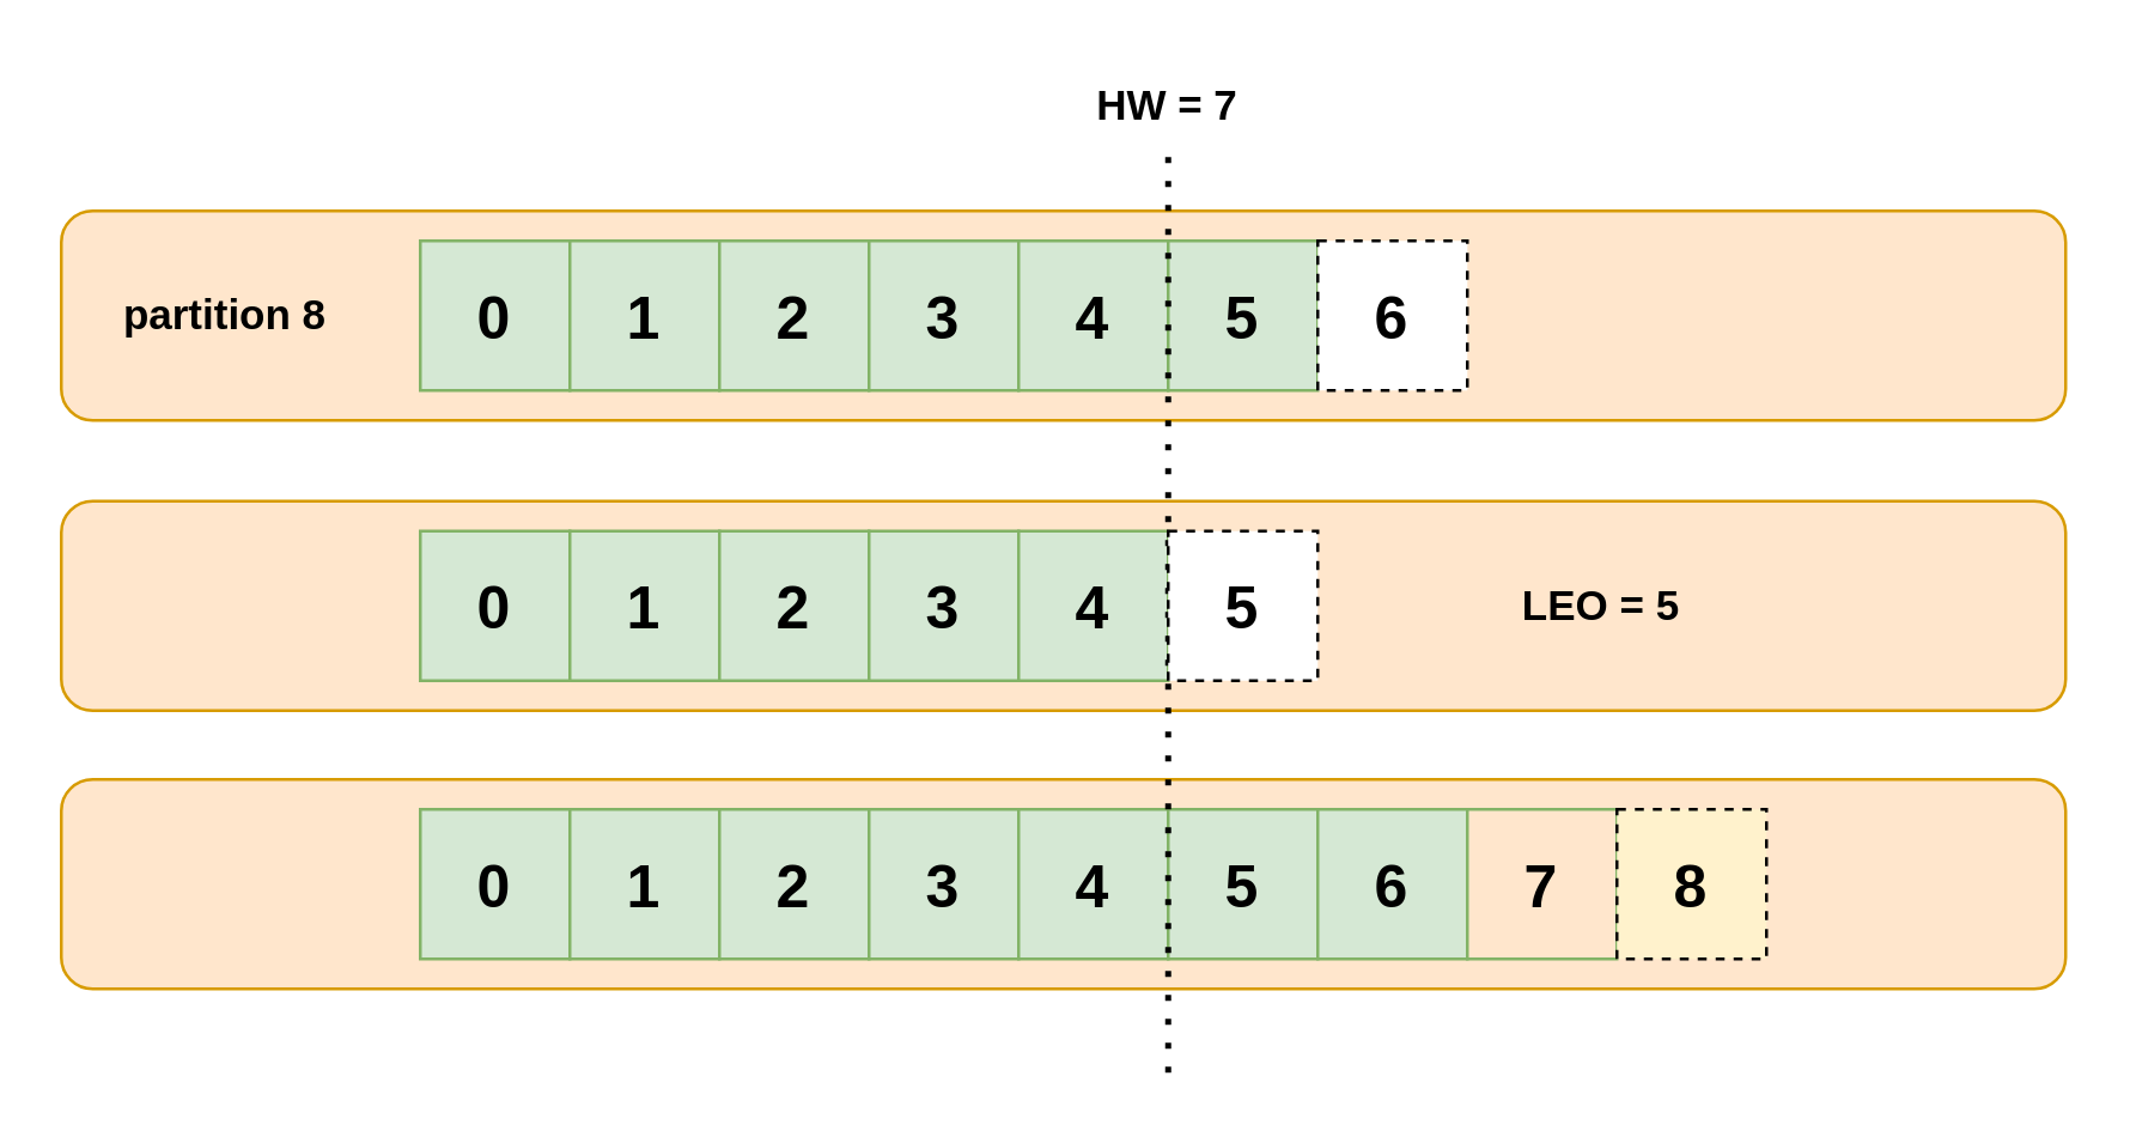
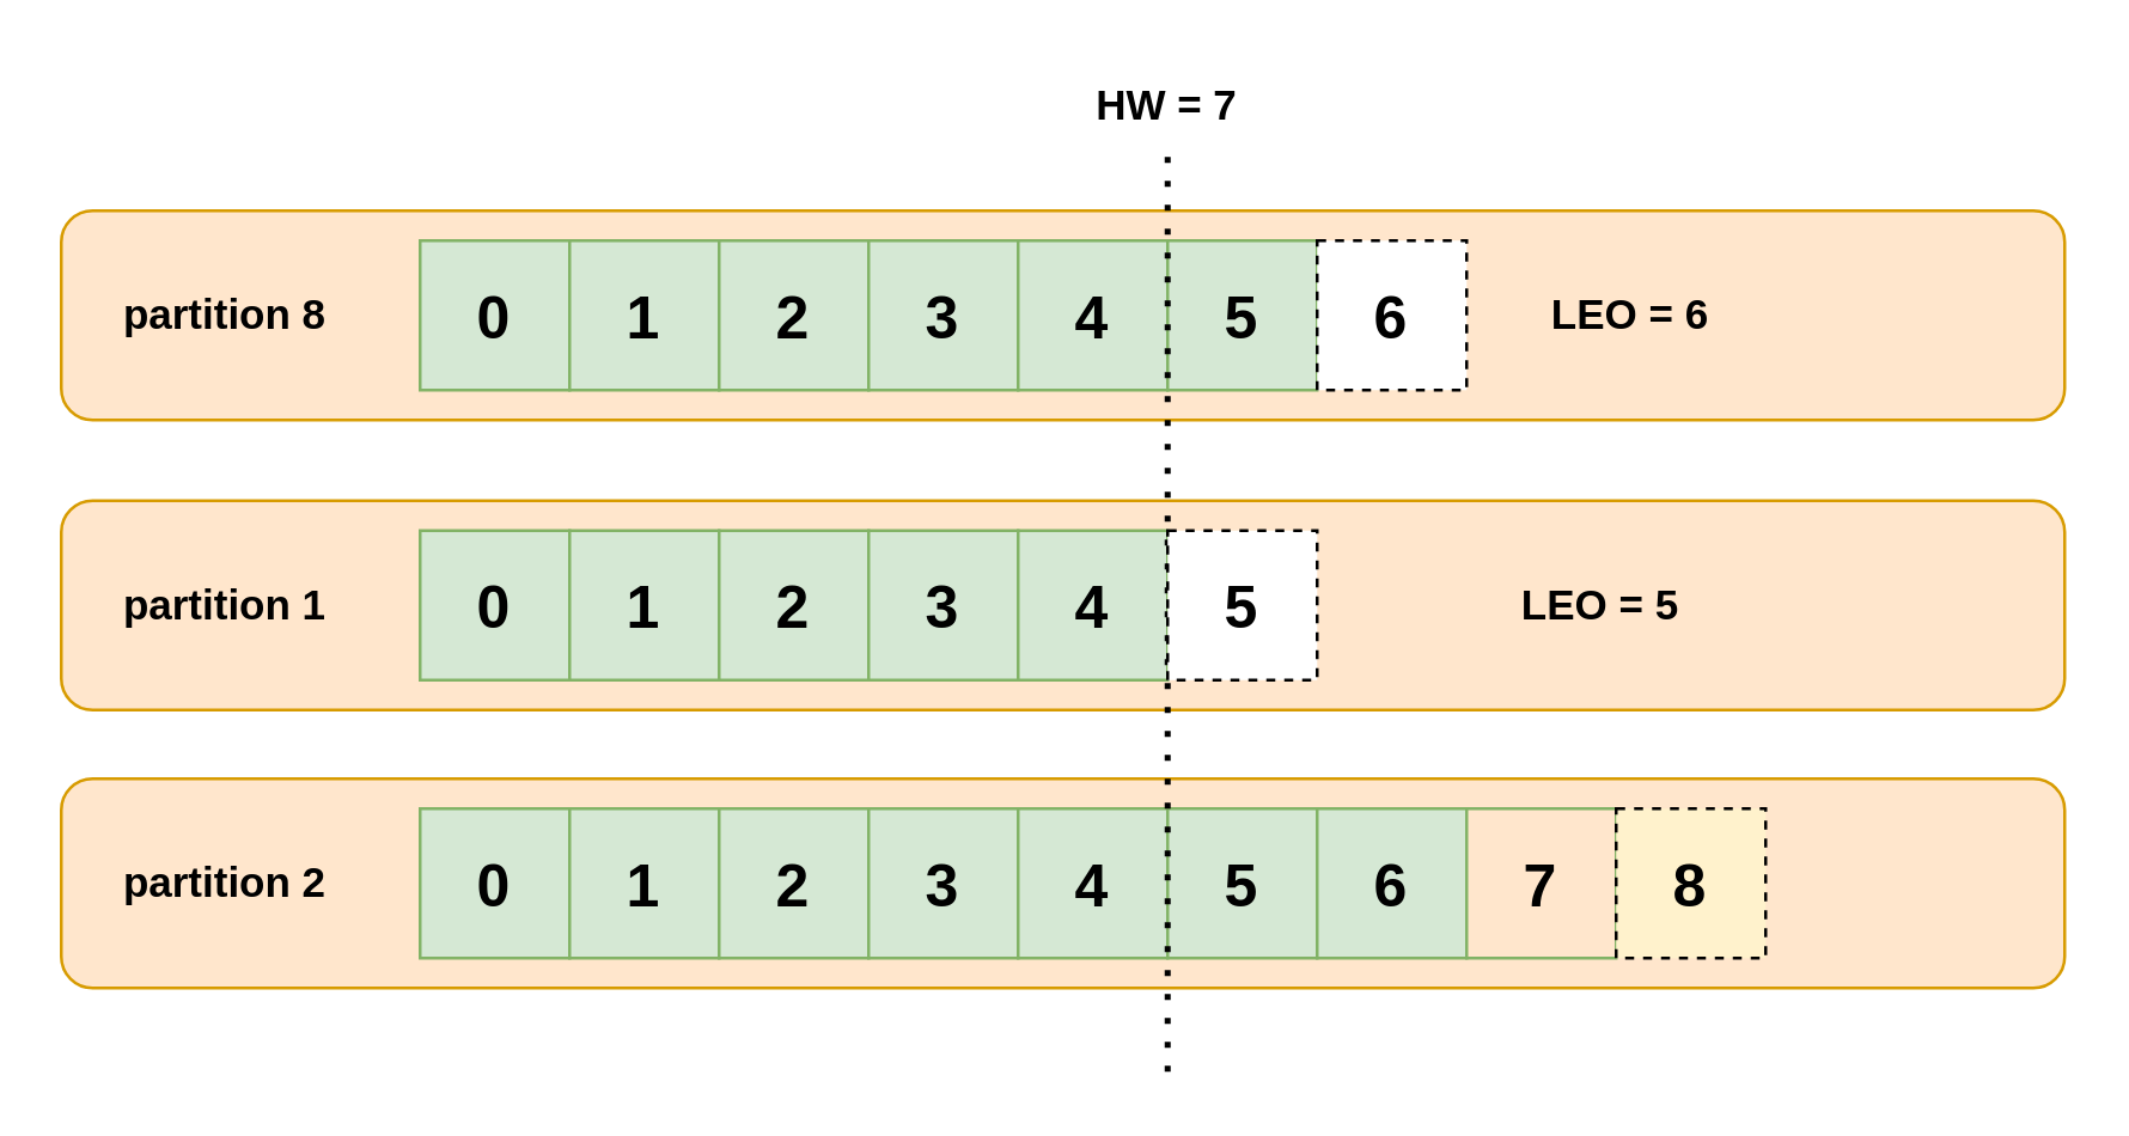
+ <mxCell id="31" value="LEO = 6" style="text;html=1;strokeColor=none;fillColor=none;align=center;verticalAlign=middle;whiteSpace=wrap;rounded=0;fontStyle=1;fontSize=14;" vertex="1" parent="1"><mxGeometry x="510" y="93.5" width="70" height="23" as="geometry" /></mxCell>
+ <mxCell id="5" value="partition 1" style="text;html=1;strokeColor=none;fillColor=none;align=center;verticalAlign=middle;whiteSpace=wrap;rounded=0;fontStyle=1;fontSize=14;" vertex="1" parent="1"><mxGeometry x="40" y="187" width="70" height="30" as="geometry" /></mxCell>
+ <mxCell id="3" value="partition 2" style="text;html=1;strokeColor=none;fillColor=none;align=center;verticalAlign=middle;whiteSpace=wrap;rounded=0;fontStyle=1;fontSize=14;" vertex="1" parent="1"><mxGeometry x="40" y="280" width="70" height="30" as="geometry" /></mxCell>
